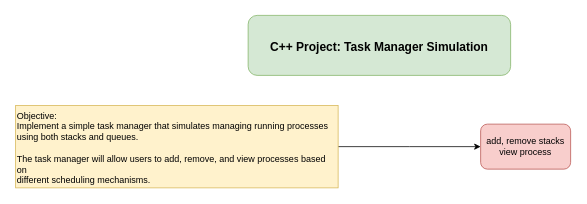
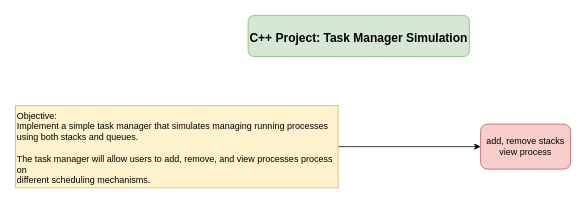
- <mxCell id="2" value="&lt;h1&gt;&lt;font style=&quot;font-size: 16px;&quot;&gt;C++ Project: Task Manager Simulation&lt;/font&gt;&lt;/h1&gt;" style="rounded=1;whiteSpace=wrap;html=1;fillColor=#d5e8d4;strokeColor=#82b366;" vertex="1" parent="1"><mxGeometry x="330" y="20" width="350" height="80" as="geometry" /></mxCell>
+ <mxCell id="2" value="&lt;h1&gt;&lt;font style=&quot;font-size: 16px;&quot;&gt;C++ Project: Task Manager Simulation&lt;/font&gt;&lt;/h1&gt;" style="rounded=1;whiteSpace=wrap;html=1;fillColor=#d5e8d4;strokeColor=#82b366;" vertex="1" parent="1"><mxGeometry x="330" y="20" width="295" height="55" as="geometry" /></mxCell>
- <mxCell id="4" value="Objective:&#10;Implement a simple task manager that simulates managing running processes using both stacks and queues.&#10;&#10;The task manager will allow users to add, remove, and view processes based on&#10;different scheduling mechanisms." style="text;whiteSpace=wrap;fillColor=#fff2cc;strokeColor=#d6b656;" vertex="1" parent="1"><mxGeometry x="20" y="140" width="430" height="110" as="geometry" /></mxCell>
+ <mxCell id="4" value="Objective:&#10;Implement a simple task manager that simulates managing running processes using both stacks and queues.&#10;&#10;The task manager will allow users to add, remove, and view processes process on&#10;different scheduling mechanisms." style="text;whiteSpace=wrap;fillColor=#fff2cc;strokeColor=#d6b656;" vertex="1" parent="1"><mxGeometry x="20" y="140" width="430" height="110" as="geometry" /></mxCell>
